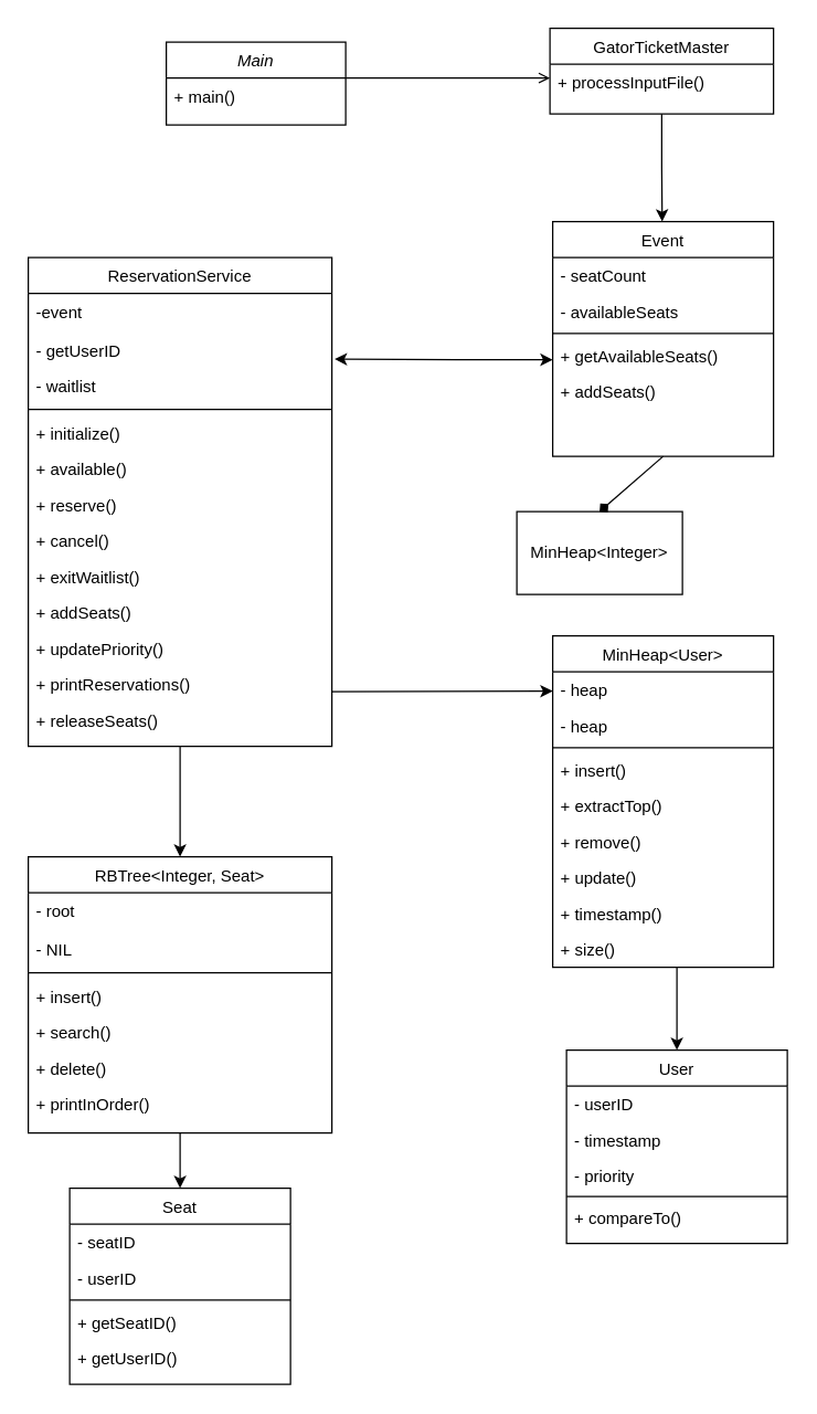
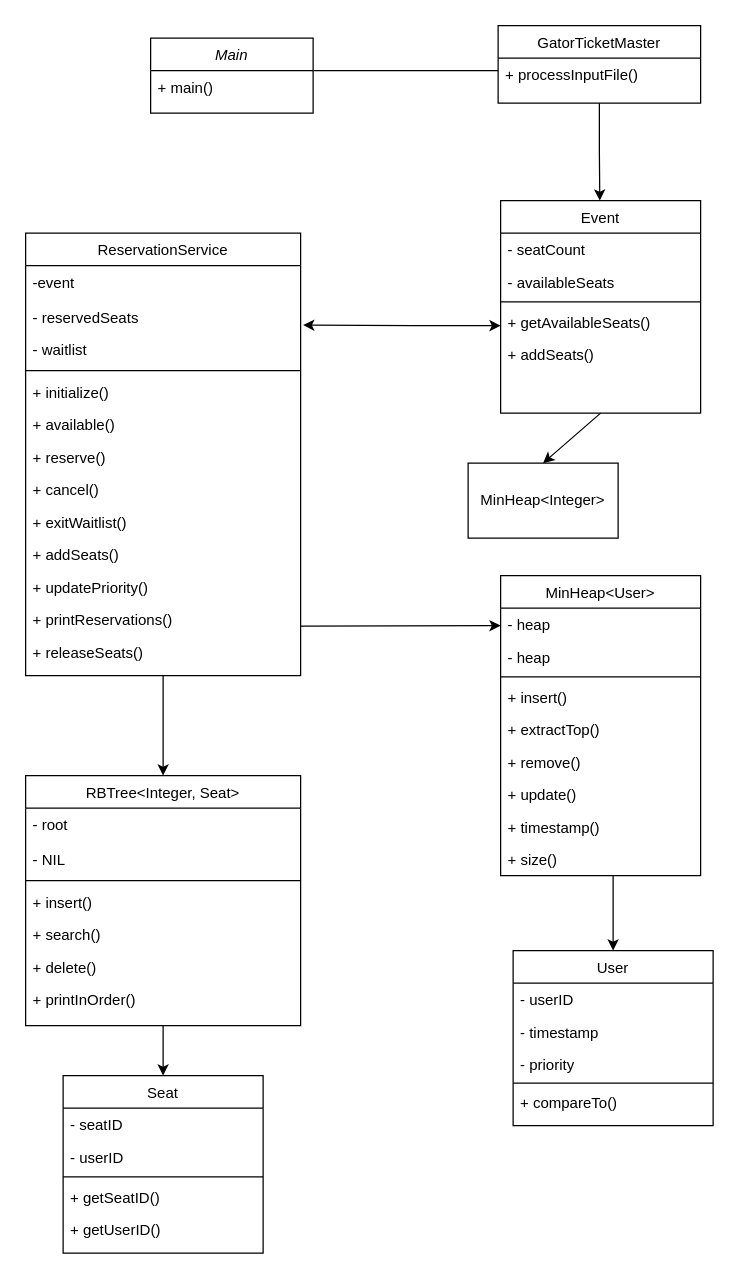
- <mxCell id="21" value="" style="endArrow=open;shadow=0;strokeWidth=1;rounded=0;curved=0;endFill=1;edgeStyle=elbowEdgeStyle;elbow=vertical;" parent="1" source="2" target="19" edge="1"><mxGeometry x="0.5" y="41" relative="1" as="geometry"><mxPoint x="270" y="62" as="sourcePoint" /><mxPoint x="430" y="62" as="targetPoint" /><mxPoint x="-40" y="32" as="offset" /></mxGeometry></mxCell>
+ <mxCell id="21" value="" style="endArrow=none;shadow=0;strokeWidth=1;rounded=0;curved=0;endFill=1;edgeStyle=elbowEdgeStyle;elbow=vertical;" parent="1" source="2" target="19" edge="1"><mxGeometry x="0.5" y="41" relative="1" as="geometry"><mxPoint x="270" y="62" as="sourcePoint" /><mxPoint x="430" y="62" as="targetPoint" /><mxPoint x="-40" y="32" as="offset" /></mxGeometry></mxCell>
- <mxCell id="6" value="- getUserID" style="text;align=left;verticalAlign=top;spacingLeft=4;spacingRight=4;overflow=hidden;rotatable=0;points=[[0,0.5],[1,0.5]];portConstraint=eastwest;" vertex="1" parent="4"><mxGeometry y="54" width="220" height="26" as="geometry" /></mxCell>
+ <mxCell id="6" value="- reservedSeats" style="text;align=left;verticalAlign=top;spacingLeft=4;spacingRight=4;overflow=hidden;rotatable=0;points=[[0,0.5],[1,0.5]];portConstraint=eastwest;" vertex="1" parent="4"><mxGeometry y="54" width="220" height="26" as="geometry" /></mxCell>
- <mxCell id="31" value="" style="endArrow=diamond;html=1;rounded=0;exitX=0.5;exitY=1;exitDx=0;exitDy=0;entryX=0.5;entryY=0;entryDx=0;entryDy=0;" edge="1" parent="1" source="22" target="29"><mxGeometry width="50" height="50" relative="1" as="geometry"><mxPoint x="280" y="440" as="sourcePoint" /><mxPoint x="330" y="390" as="targetPoint" /></mxGeometry></mxCell>
+ <mxCell id="31" value="" style="endArrow=classic;html=1;rounded=0;exitX=0.5;exitY=1;exitDx=0;exitDy=0;entryX=0.5;entryY=0;entryDx=0;entryDy=0;" edge="1" parent="1" source="22" target="29"><mxGeometry width="50" height="50" relative="1" as="geometry"><mxPoint x="280" y="440" as="sourcePoint" /><mxPoint x="330" y="390" as="targetPoint" /></mxGeometry></mxCell>
